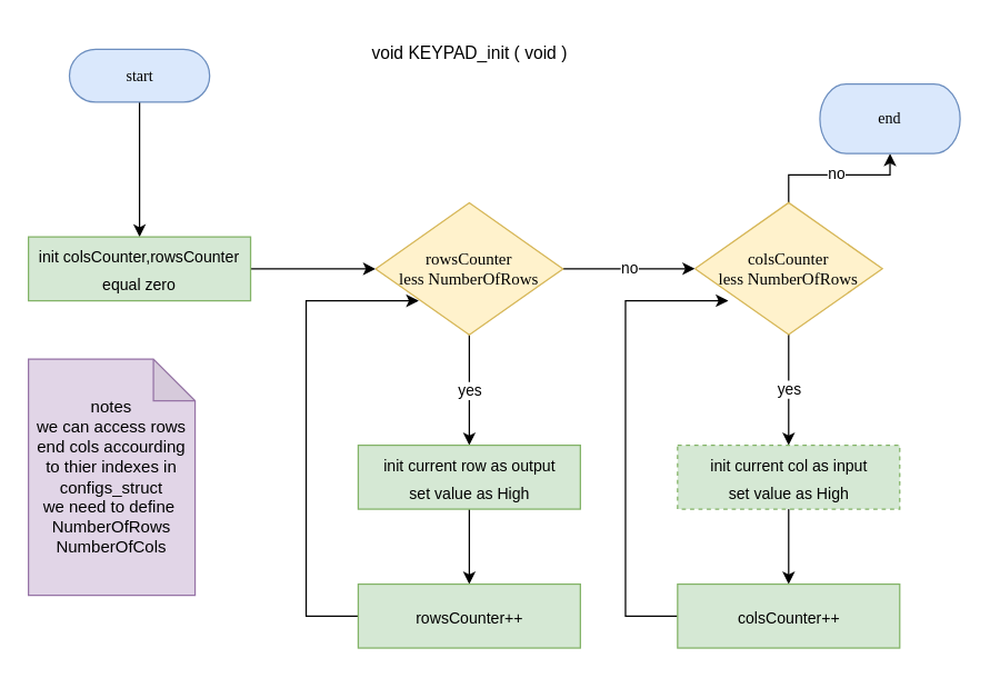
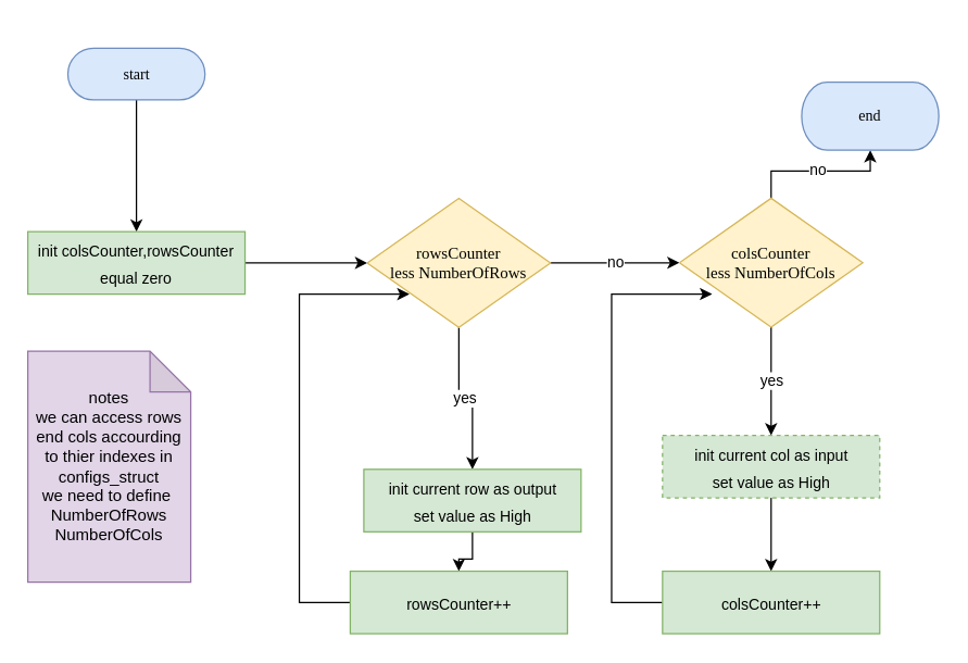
- <mxCell id="22" value="&lt;font style=&quot;font-size: 12.5px;&quot;&gt;void KEYPAD_init ( void )&lt;/font&gt;" style="text;html=1;strokeColor=none;fillColor=none;align=center;verticalAlign=middle;whiteSpace=wrap;rounded=0;" vertex="1" parent="1"><mxGeometry x="237.5" y="20" width="200" height="36" as="geometry" /></mxCell>
- <mxCell id="16" value="colsCounter&lt;br&gt;less NumberOfRows" style="vsdxID=219;fillColor=#fff2cc;shape=stencil(UzV2Ls5ILEhVNTIoLinKz04tz0wpyVA1dlE1MsrMy0gtyiwBslSNXVWNndPyi1LTi/JL81Ig/IJEkEoQKze/DGRCBUSfAUiHkUElhGcK4bpBVOZk5iGpNEVVikeloQHZpsK0YlWLz1QgA+HFtMycHEgIIcujBwlQCBKcxq4A);strokeColor=#d6b656;spacingTop=-1;spacingBottom=-1;spacingLeft=-1;spacingRight=-1;points=[[0,0.5,0],[1,0.5,0],[0.5,0,0],[0.5,1,0]];labelBackgroundColor=none;rounded=1;html=1;whiteSpace=wrap;fontFamily=Calibri;" vertex="1" parent="1"><mxGeometry x="500" y="145.38" width="135" height="95" as="geometry" /></mxCell>
+ <mxCell id="16" value="colsCounter&lt;br&gt;less NumberOfCols" style="vsdxID=219;fillColor=#fff2cc;shape=stencil(UzV2Ls5ILEhVNTIoLinKz04tz0wpyVA1dlE1MsrMy0gtyiwBslSNXVWNndPyi1LTi/JL81Ig/IJEkEoQKze/DGRCBUSfAUiHkUElhGcK4bpBVOZk5iGpNEVVikeloQHZpsK0YlWLz1QgA+HFtMycHEgIIcujBwlQCBKcxq4A);strokeColor=#d6b656;spacingTop=-1;spacingBottom=-1;spacingLeft=-1;spacingRight=-1;points=[[0,0.5,0],[1,0.5,0],[0.5,0,0],[0.5,1,0]];labelBackgroundColor=none;rounded=1;html=1;whiteSpace=wrap;fontFamily=Calibri;" vertex="1" parent="1"><mxGeometry x="500" y="145.38" width="135" height="95" as="geometry" /></mxCell>
- <mxCell id="11" value="&lt;font style=&quot;font-size: 11.29px;&quot;&gt;init current row as output&lt;br&gt;set value as High&lt;br&gt;&lt;/font&gt;" style="rounded=0;whiteSpace=wrap;html=1;fontSize=16;fillColor=#d5e8d4;strokeColor=#82b366;" vertex="1" parent="1"><mxGeometry x="257.5" y="320" width="160" height="46" as="geometry" /></mxCell>
+ <mxCell id="11" value="&lt;font style=&quot;font-size: 11.29px;&quot;&gt;init current row as output&lt;br&gt;set value as High&lt;br&gt;&lt;/font&gt;" style="rounded=0;whiteSpace=wrap;html=1;fontSize=16;fillColor=#d5e8d4;strokeColor=#82b366;" vertex="1" parent="1"><mxGeometry x="267.5" y="345" width="160" height="46" as="geometry" /></mxCell>
